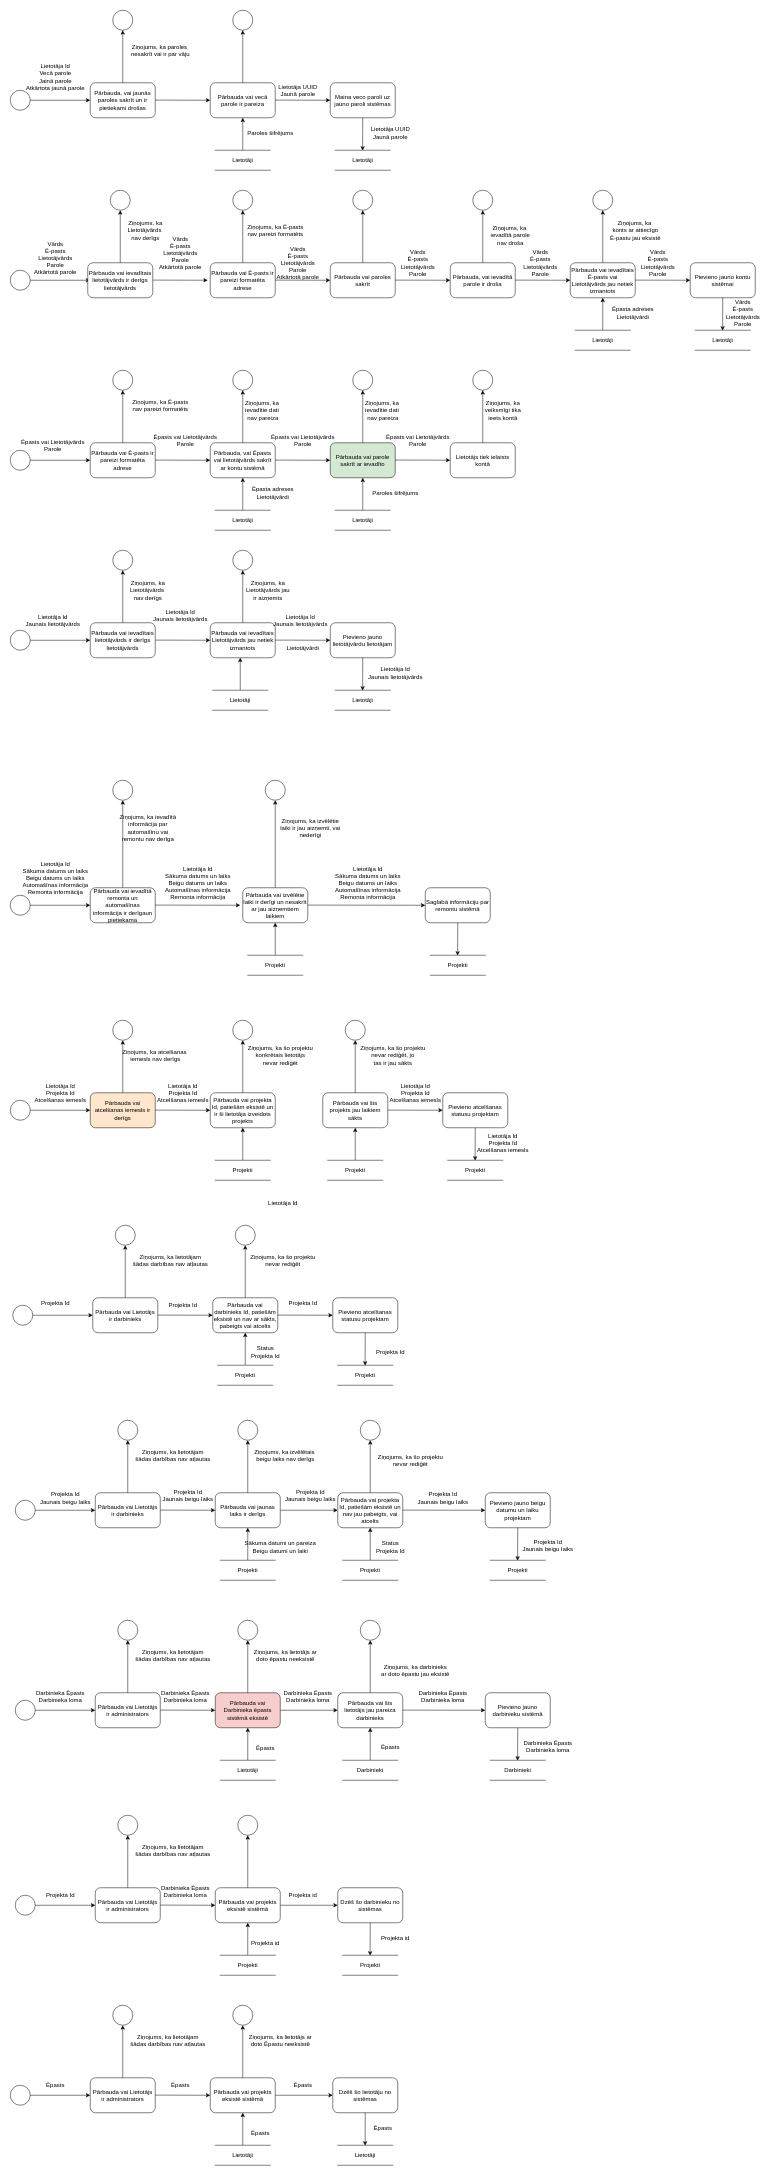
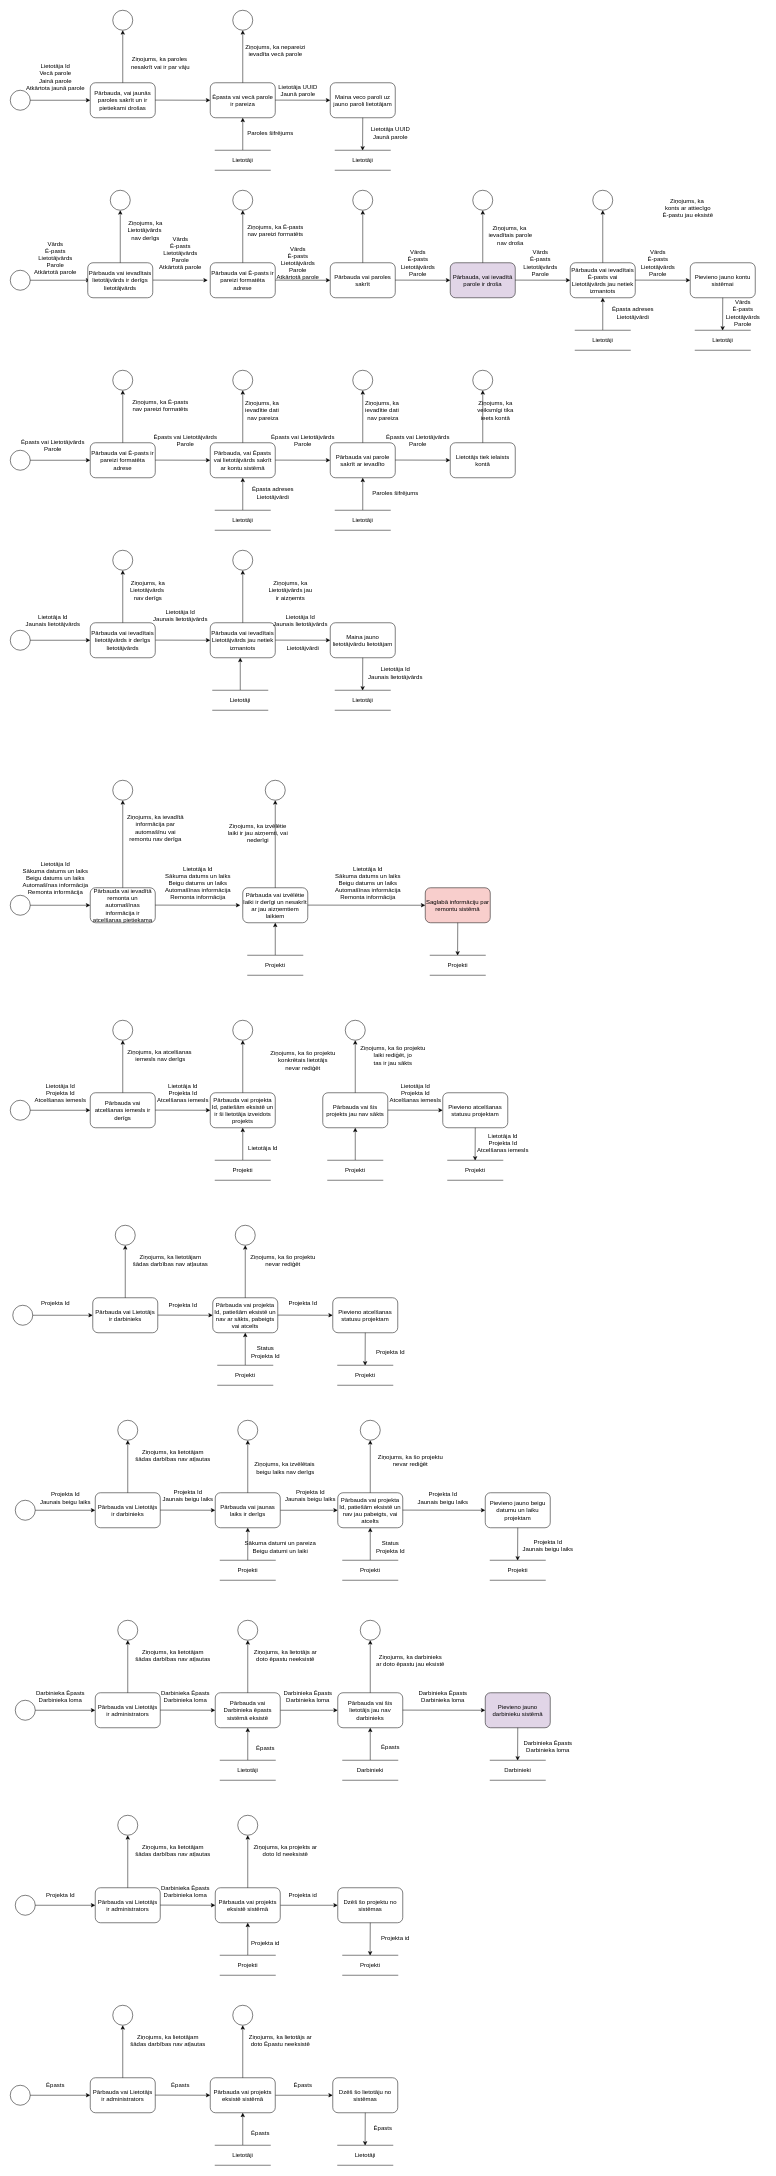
- <mxCell id="84" value="Ziņojums, ka paroles&amp;nbsp;&lt;div&gt;nesakrīt vai ir par vāju&lt;/div&gt;" style="text;html=1;align=center;verticalAlign=middle;resizable=0;points=[];autosize=1;strokeColor=none;fillColor=none;" vertex="1" parent="1"><mxGeometry x="250" y="80" width="140" height="40" as="geometry" /></mxCell>
+ <mxCell id="84" value="Ziņojums, ka paroles&amp;nbsp;&lt;div&gt;nesakrīt vai ir par vāju&lt;/div&gt;" style="text;html=1;align=center;verticalAlign=middle;resizable=0;points=[];autosize=1;strokeColor=none;fillColor=none;" vertex="1" parent="1"><mxGeometry x="250" y="105" width="140" height="40" as="geometry" /></mxCell>
+ <mxCell id="85" value="Ziņojums, ka nepareizi&lt;div&gt;ievadīta vecā parole&lt;/div&gt;" style="text;html=1;align=center;verticalAlign=middle;resizable=0;points=[];autosize=1;strokeColor=none;fillColor=none;" vertex="1" parent="1"><mxGeometry x="480" y="80" width="140" height="40" as="geometry" /></mxCell>
- <mxCell id="72" value="Pārbauda vai vecā parole ir pareiza" style="rounded=1;whiteSpace=wrap;html=1;" vertex="1" parent="1"><mxGeometry x="420" y="165" width="130" height="70" as="geometry" /></mxCell>
+ <mxCell id="72" value="Ēpasta vai vecā parole ir pareiza" style="rounded=1;whiteSpace=wrap;html=1;" vertex="1" parent="1"><mxGeometry x="420" y="165" width="130" height="70" as="geometry" /></mxCell>
- <mxCell id="74" value="Maina veco paroli uz jauno paroli sistēmas" style="rounded=1;whiteSpace=wrap;html=1;" vertex="1" parent="1"><mxGeometry x="660" y="165" width="130" height="70" as="geometry" /></mxCell>
+ <mxCell id="74" value="Maina veco paroli uz jauno paroli lietotājam" style="rounded=1;whiteSpace=wrap;html=1;" vertex="1" parent="1"><mxGeometry x="660" y="165" width="130" height="70" as="geometry" /></mxCell>
- <mxCell id="96" value="Ziņojums, ka&amp;nbsp;&lt;div&gt;konts ar attiecīgo&lt;/div&gt;&lt;div&gt;Ē-pastu jau eksistē&lt;/div&gt;" style="text;html=1;align=center;verticalAlign=middle;resizable=0;points=[];autosize=1;strokeColor=none;fillColor=none;" vertex="1" parent="1"><mxGeometry x="1210" y="430" width="120" height="60" as="geometry" /></mxCell>
+ <mxCell id="96" value="Ziņojums, ka&amp;nbsp;&lt;div&gt;konts ar attiecīgo&lt;/div&gt;&lt;div&gt;Ē-pastu jau eksistē&lt;/div&gt;" style="text;html=1;align=center;verticalAlign=middle;resizable=0;points=[];autosize=1;strokeColor=none;fillColor=none;" vertex="1" parent="1"><mxGeometry x="1315" y="385" width="120" height="60" as="geometry" /></mxCell>
- <mxCell id="95" value="Ziņojums, ka&amp;nbsp;&lt;div&gt;ievadītā parole&lt;div&gt;nav droša&lt;/div&gt;&lt;/div&gt;" style="text;html=1;align=center;verticalAlign=middle;resizable=0;points=[];autosize=1;strokeColor=none;fillColor=none;" vertex="1" parent="1"><mxGeometry x="970" y="440" width="100" height="60" as="geometry" /></mxCell>
+ <mxCell id="95" value="Ziņojums, ka&amp;nbsp;&lt;div&gt;ievadītais parole&lt;div&gt;nav droša&lt;/div&gt;&lt;/div&gt;" style="text;html=1;align=center;verticalAlign=middle;resizable=0;points=[];autosize=1;strokeColor=none;fillColor=none;" vertex="1" parent="1"><mxGeometry x="970" y="440" width="100" height="60" as="geometry" /></mxCell>
- <mxCell id="91" value="Pārbauda, vai ievadītā parole ir droša" style="rounded=1;whiteSpace=wrap;html=1;" vertex="1" parent="1"><mxGeometry x="900" y="525" width="130" height="70" as="geometry" /></mxCell>
+ <mxCell id="91" value="Pārbauda, vai ievadītā parole ir droša" style="rounded=1;whiteSpace=wrap;html=1;fillColor=#e1d5e7;" vertex="1" parent="1"><mxGeometry x="900" y="525" width="130" height="70" as="geometry" /></mxCell>
- <mxCell id="128" value="Ziņojums, ka&lt;div&gt;veiksmīgi tika&lt;/div&gt;&lt;div&gt;ieets kontā&lt;/div&gt;" style="text;html=1;align=center;verticalAlign=middle;resizable=0;points=[];autosize=1;strokeColor=none;fillColor=none;" vertex="1" parent="1"><mxGeometry x="955" y="790" width="100" height="60" as="geometry" /></mxCell>
+ <mxCell id="128" value="Ziņojums, ka&lt;div&gt;veiksmīgi tika&lt;/div&gt;&lt;div&gt;ieets kontā&lt;/div&gt;" style="text;html=1;align=center;verticalAlign=middle;resizable=0;points=[];autosize=1;strokeColor=none;fillColor=none;" vertex="1" parent="1"><mxGeometry x="940" y="790" width="100" height="60" as="geometry" /></mxCell>
- <mxCell id="115" value="Pārbauda vai parole sakrīt ar ievadīto" style="rounded=1;whiteSpace=wrap;html=1;fillColor=#d5e8d4;" vertex="1" parent="1"><mxGeometry x="660" y="885" width="130" height="70" as="geometry" /></mxCell>
+ <mxCell id="115" value="Pārbauda vai parole sakrīt ar ievadīto" style="rounded=1;whiteSpace=wrap;html=1;" vertex="1" parent="1"><mxGeometry x="660" y="885" width="130" height="70" as="geometry" /></mxCell>
- <mxCell id="130" value="Ziņojums, ka&lt;div&gt;Lietotājvārds jau&lt;/div&gt;&lt;div&gt;ir aizņemts&lt;/div&gt;" style="text;html=1;align=center;verticalAlign=middle;resizable=0;points=[];autosize=1;strokeColor=none;fillColor=none;" vertex="1" parent="1"><mxGeometry x="480" y="1150" width="110" height="60" as="geometry" /></mxCell>
+ <mxCell id="130" value="Ziņojums, ka&lt;div&gt;Lietotājvārds jau&lt;/div&gt;&lt;div&gt;ir aizņemts&lt;/div&gt;" style="text;html=1;align=center;verticalAlign=middle;resizable=0;points=[];autosize=1;strokeColor=none;fillColor=none;" vertex="1" parent="1"><mxGeometry x="525" y="1150" width="110" height="60" as="geometry" /></mxCell>
- <mxCell id="7" value="Pievieno jauno lietotājvārdu lietotājam" style="rounded=1;whiteSpace=wrap;html=1;" vertex="1" parent="1"><mxGeometry x="660" y="1245" width="130" height="70" as="geometry" /></mxCell>
+ <mxCell id="7" value="Maina jauno lietotājvārdu lietotājam" style="rounded=1;whiteSpace=wrap;html=1;" vertex="1" parent="1"><mxGeometry x="660" y="1245" width="130" height="70" as="geometry" /></mxCell>
- <mxCell id="148" value="Ziņojums, ka ievadītā&lt;div&gt;informācija par&lt;/div&gt;&lt;div&gt;automašīnu vai&lt;/div&gt;&lt;div&gt;remontu nav derīga&lt;/div&gt;" style="text;html=1;align=center;verticalAlign=middle;resizable=0;points=[];autosize=1;strokeColor=none;fillColor=none;" vertex="1" parent="1"><mxGeometry x="225" y="1620" width="140" height="70" as="geometry" /></mxCell>
+ <mxCell id="148" value="Ziņojums, ka ievadītā&lt;div&gt;informācija par&lt;/div&gt;&lt;div&gt;automašīnu vai&lt;/div&gt;&lt;div&gt;remontu nav derīga&lt;/div&gt;" style="text;html=1;align=center;verticalAlign=middle;resizable=0;points=[];autosize=1;strokeColor=none;fillColor=none;" vertex="1" parent="1"><mxGeometry x="240" y="1620" width="140" height="70" as="geometry" /></mxCell>
- <mxCell id="149" value="Ziņojums, ka izvēlētie&lt;div&gt;laiki ir jau aizņemti, vai&lt;/div&gt;&lt;div&gt;nederīgi&lt;/div&gt;" style="text;html=1;align=center;verticalAlign=middle;resizable=0;points=[];autosize=1;strokeColor=none;fillColor=none;" vertex="1" parent="1"><mxGeometry x="550" y="1625" width="140" height="60" as="geometry" /></mxCell>
+ <mxCell id="149" value="Ziņojums, ka izvēlētie&lt;div&gt;laiki ir jau aizņemti, vai&lt;/div&gt;&lt;div&gt;nederīgi&lt;/div&gt;" style="text;html=1;align=center;verticalAlign=middle;resizable=0;points=[];autosize=1;strokeColor=none;fillColor=none;" vertex="1" parent="1"><mxGeometry x="445" y="1635" width="140" height="60" as="geometry" /></mxCell>
- <mxCell id="14" value="Pārbauda vai ievadītā remonta un automašīnas informācija ir derīgaun pietiekama" style="rounded=1;whiteSpace=wrap;html=1;" vertex="1" parent="1"><mxGeometry x="180" y="1775" width="130" height="70" as="geometry" /></mxCell>
+ <mxCell id="14" value="Pārbauda vai ievadītā remonta un automašīnas informācija ir atcelšanas pietiekama" style="rounded=1;whiteSpace=wrap;html=1;" vertex="1" parent="1"><mxGeometry x="180" y="1775" width="130" height="70" as="geometry" /></mxCell>
- <mxCell id="18" value="Saglabā informāciju par remontu sistēmā" style="rounded=1;whiteSpace=wrap;html=1;" vertex="1" parent="1"><mxGeometry x="850" y="1775" width="130" height="70" as="geometry" /></mxCell>
+ <mxCell id="18" value="Saglabā informāciju par remontu sistēmā" style="rounded=1;whiteSpace=wrap;html=1;fillColor=#f8cecc;" vertex="1" parent="1"><mxGeometry x="850" y="1775" width="130" height="70" as="geometry" /></mxCell>
- <mxCell id="150" value="Ziņojums, ka atcelšanas&amp;nbsp;&lt;div&gt;iemesls nav derīgs&lt;/div&gt;" style="text;html=1;align=center;verticalAlign=middle;resizable=0;points=[];autosize=1;strokeColor=none;fillColor=none;" vertex="1" parent="1"><mxGeometry x="230" y="2090" width="160" height="40" as="geometry" /></mxCell>
+ <mxCell id="150" value="Ziņojums, ka atcelšanas&amp;nbsp;&lt;div&gt;iemesls nav derīgs&lt;/div&gt;" style="text;html=1;align=center;verticalAlign=middle;resizable=0;points=[];autosize=1;strokeColor=none;fillColor=none;" vertex="1" parent="1"><mxGeometry x="240" y="2090" width="160" height="40" as="geometry" /></mxCell>
- <mxCell id="151" value="Ziņojums, ka šo projektu&lt;div&gt;konkrētais lietotājs&lt;/div&gt;&lt;div&gt;nevar rediģēt&lt;/div&gt;" style="text;html=1;align=center;verticalAlign=middle;resizable=0;points=[];autosize=1;strokeColor=none;fillColor=none;" vertex="1" parent="1"><mxGeometry x="485" y="2080" width="150" height="60" as="geometry" /></mxCell>
+ <mxCell id="151" value="Ziņojums, ka šo projektu&lt;div&gt;konkrētais lietotājs&lt;/div&gt;&lt;div&gt;nevar rediģēt&lt;/div&gt;" style="text;html=1;align=center;verticalAlign=middle;resizable=0;points=[];autosize=1;strokeColor=none;fillColor=none;" vertex="1" parent="1"><mxGeometry x="530" y="2090" width="150" height="60" as="geometry" /></mxCell>
- <mxCell id="179" value="Ziņojums, ka šo projektu&lt;div&gt;nevar rediģēt, jo&lt;/div&gt;&lt;div&gt;tas ir jau sākts&lt;/div&gt;" style="text;html=1;align=center;verticalAlign=middle;resizable=0;points=[];autosize=1;strokeColor=none;fillColor=none;" vertex="1" parent="1"><mxGeometry x="710" y="2080" width="150" height="60" as="geometry" /></mxCell>
+ <mxCell id="179" value="Ziņojums, ka šo projektu&lt;div&gt;laiki rediģēt, jo&lt;/div&gt;&lt;div&gt;tas ir jau sākts&lt;/div&gt;" style="text;html=1;align=center;verticalAlign=middle;resizable=0;points=[];autosize=1;strokeColor=none;fillColor=none;" vertex="1" parent="1"><mxGeometry x="710" y="2080" width="150" height="60" as="geometry" /></mxCell>
- <mxCell id="29" value="Pārbauda vai atcelšanas iemesls ir derīgs" style="rounded=1;whiteSpace=wrap;html=1;fillColor=#ffe6cc;" vertex="1" parent="1"><mxGeometry x="180" y="2185" width="130" height="70" as="geometry" /></mxCell>
+ <mxCell id="29" value="Pārbauda vai atcelšanas iemesls ir derīgs" style="rounded=1;whiteSpace=wrap;html=1;" vertex="1" parent="1"><mxGeometry x="180" y="2185" width="130" height="70" as="geometry" /></mxCell>
- <mxCell id="174" value="Pārbauda vai šis projekts jau laikiem sākts" style="rounded=1;whiteSpace=wrap;html=1;" vertex="1" parent="1"><mxGeometry x="645" y="2185" width="130" height="70" as="geometry" /></mxCell>
+ <mxCell id="174" value="Pārbauda vai šis projekts jau nav sākts" style="rounded=1;whiteSpace=wrap;html=1;" vertex="1" parent="1"><mxGeometry x="645" y="2185" width="130" height="70" as="geometry" /></mxCell>
- <mxCell id="180" value="Lietotāja Id" style="text;html=1;align=center;verticalAlign=middle;resizable=0;points=[];autosize=1;strokeColor=none;fillColor=none;" vertex="1" parent="1"><mxGeometry x="525" y="2390" width="80" height="30" as="geometry" /></mxCell>
+ <mxCell id="180" value="Lietotāja Id" style="text;html=1;align=center;verticalAlign=middle;resizable=0;points=[];autosize=1;strokeColor=none;fillColor=none;" vertex="1" parent="1"><mxGeometry x="485" y="2280" width="80" height="30" as="geometry" /></mxCell>
- <mxCell id="160" value="Pārbauda vai darbinieks Id, patiešām eksistē un nav ar sākts, pabeigts vai atcelts" style="rounded=1;whiteSpace=wrap;html=1;" vertex="1" parent="1"><mxGeometry x="425" y="2595" width="130" height="70" as="geometry" /></mxCell>
+ <mxCell id="160" value="Pārbauda vai projekta Id, patiešām eksistē un nav ar sākts, pabeigts vai atcelts" style="rounded=1;whiteSpace=wrap;html=1;" vertex="1" parent="1"><mxGeometry x="425" y="2595" width="130" height="70" as="geometry" /></mxCell>
- <mxCell id="210" value="Ziņojums, ka izvēlētais&amp;nbsp;&lt;div&gt;beigu laiks nav derīgs&lt;/div&gt;" style="text;html=1;align=center;verticalAlign=middle;resizable=0;points=[];autosize=1;strokeColor=none;fillColor=none;" vertex="1" parent="1"><mxGeometry x="495" y="2890" width="150" height="40" as="geometry" /></mxCell>
+ <mxCell id="210" value="Ziņojums, ka izvēlētais&amp;nbsp;&lt;div&gt;beigu laiks nav derīgs&lt;/div&gt;" style="text;html=1;align=center;verticalAlign=middle;resizable=0;points=[];autosize=1;strokeColor=none;fillColor=none;" vertex="1" parent="1"><mxGeometry x="495" y="2915" width="150" height="40" as="geometry" /></mxCell>
- <mxCell id="232" value="Ziņojums, ka darbinieks&lt;div&gt;ar doto ēpastu jau eksistē&lt;/div&gt;" style="text;html=1;align=center;verticalAlign=middle;resizable=0;points=[];autosize=1;strokeColor=none;fillColor=none;" vertex="1" parent="1"><mxGeometry x="750" y="3320" width="160" height="40" as="geometry" /></mxCell>
+ <mxCell id="232" value="Ziņojums, ka darbinieks&lt;div&gt;ar doto ēpastu jau eksistē&lt;/div&gt;" style="text;html=1;align=center;verticalAlign=middle;resizable=0;points=[];autosize=1;strokeColor=none;fillColor=none;" vertex="1" parent="1"><mxGeometry x="740" y="3300" width="160" height="40" as="geometry" /></mxCell>
- <mxCell id="236" value="Pārbauda vai Darbinieka ēpasts sistēmā eksistē" style="rounded=1;whiteSpace=wrap;html=1;fillColor=#f8cecc;" vertex="1" parent="1"><mxGeometry x="430" y="3385" width="130" height="70" as="geometry" /></mxCell>
+ <mxCell id="236" value="Pārbauda vai Darbinieka ēpasts sistēmā eksistē" style="rounded=1;whiteSpace=wrap;html=1;" vertex="1" parent="1"><mxGeometry x="430" y="3385" width="130" height="70" as="geometry" /></mxCell>
- <mxCell id="220" value="Pārbauda vai šis lietotājs jau pareiza darbinieks" style="rounded=1;whiteSpace=wrap;html=1;" vertex="1" parent="1"><mxGeometry x="675" y="3385" width="130" height="70" as="geometry" /></mxCell>
+ <mxCell id="220" value="Pārbauda vai šis lietotājs jau nav darbinieks" style="rounded=1;whiteSpace=wrap;html=1;" vertex="1" parent="1"><mxGeometry x="675" y="3385" width="130" height="70" as="geometry" /></mxCell>
- <mxCell id="222" value="Pievieno jauno darbinieku sistēmā" style="rounded=1;whiteSpace=wrap;html=1;" vertex="1" parent="1"><mxGeometry x="970" y="3385" width="130" height="70" as="geometry" /></mxCell>
+ <mxCell id="222" value="Pievieno jauno darbinieku sistēmā" style="rounded=1;whiteSpace=wrap;html=1;fillColor=#e1d5e7;" vertex="1" parent="1"><mxGeometry x="970" y="3385" width="130" height="70" as="geometry" /></mxCell>
+ <mxCell id="264" value="Ziņojums, ka projekts ar&lt;div&gt;doto Id neeksistē&lt;/div&gt;" style="text;html=1;align=center;verticalAlign=middle;resizable=0;points=[];autosize=1;strokeColor=none;fillColor=none;" vertex="1" parent="1"><mxGeometry x="495" y="3680" width="150" height="40" as="geometry" /></mxCell>
- <mxCell id="251" value="Dzēš šo darbinieku no sistēmas" style="rounded=1;whiteSpace=wrap;html=1;" vertex="1" parent="1"><mxGeometry x="675" y="3775" width="130" height="70" as="geometry" /></mxCell>
+ <mxCell id="251" value="Dzēš šo projektu no sistēmas" style="rounded=1;whiteSpace=wrap;html=1;" vertex="1" parent="1"><mxGeometry x="675" y="3775" width="130" height="70" as="geometry" /></mxCell>
